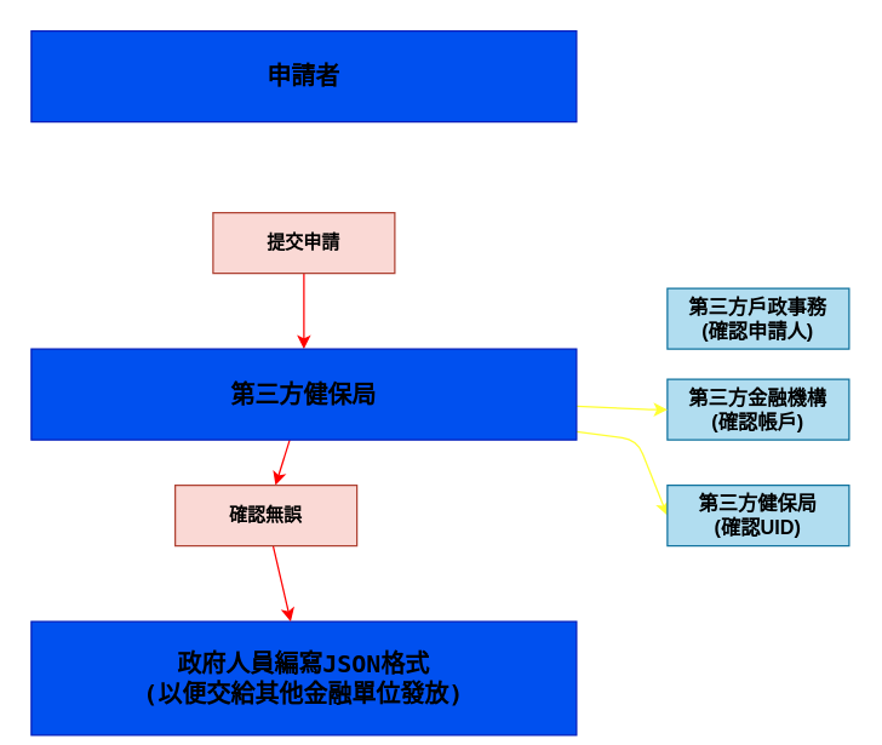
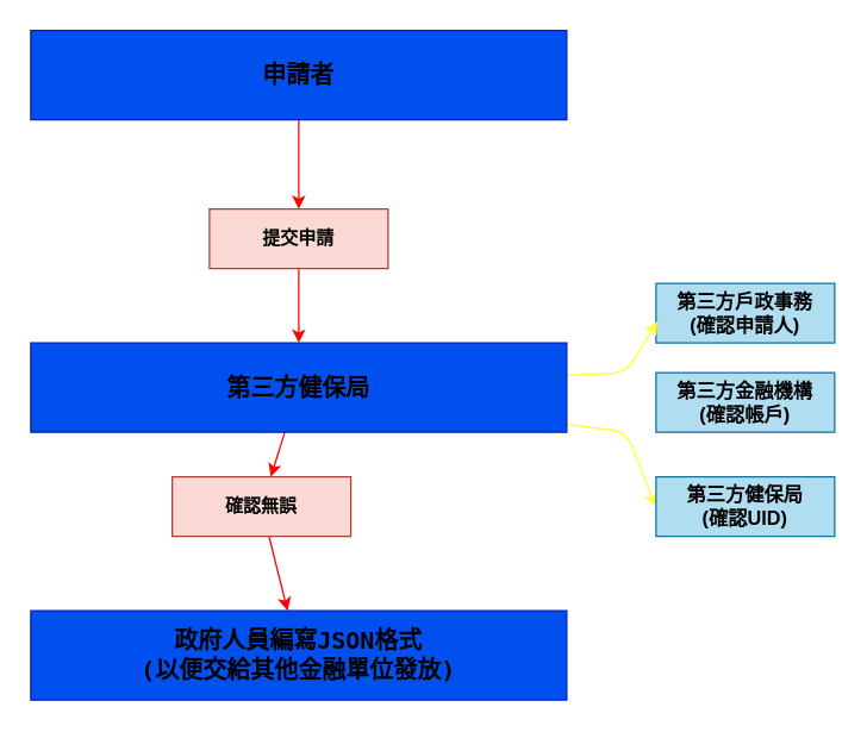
+ <mxCell id="2" style="edgeStyle=none;html=1;entryX=0.5;entryY=0;entryDx=0;entryDy=0;strokeColor=#FF0000;" edge="1" parent="1" source="3" target="7"><mxGeometry relative="1" as="geometry" /></mxCell>
+ <mxCell id="8" style="edgeStyle=none;html=1;entryX=0.008;entryY=0.638;entryDx=0;entryDy=0;entryPerimeter=0;strokeColor=#FFFF33;" edge="1" parent="1" source="12" target="4"><mxGeometry relative="1" as="geometry"><Array as="points"><mxPoint x="420" y="250" /></Array></mxGeometry></mxCell>
- <mxCell id="9" style="edgeStyle=none;html=1;entryX=0;entryY=0.5;entryDx=0;entryDy=0;strokeColor=#FFFF33;" edge="1" parent="1" source="12" target="5"><mxGeometry relative="1" as="geometry"><Array as="points"><mxPoint x="430" y="270" /></Array></mxGeometry></mxCell>
- <mxCell id="13" value="&lt;span style=&quot;font-family: &amp;quot;Söhne Mono&amp;quot;, Monaco, &amp;quot;Andale Mono&amp;quot;, &amp;quot;Ubuntu Mono&amp;quot;, monospace; font-size: 16px; text-align: left;&quot;&gt; 政府人員編寫JSON格式&lt;br&gt;(以便交給其他金融單位發放)&lt;br&gt;&lt;/span&gt;" style="rounded=0;whiteSpace=wrap;html=1;labelBackgroundColor=none;fillColor=#0050ef;fontColor=#000000;strokeColor=#001DBC;fontStyle=1;fontSize=16;" vertex="1" parent="1"><mxGeometry x="20" y="410" width="360" height="75" as="geometry" /></mxCell>
+ <mxCell id="13" value="&lt;span style=&quot;font-family: &amp;quot;Söhne Mono&amp;quot;, Monaco, &amp;quot;Andale Mono&amp;quot;, &amp;quot;Ubuntu Mono&amp;quot;, monospace; font-size: 16px; text-align: left;&quot;&gt; 政府人員編寫JSON格式&lt;br&gt;(以便交給其他金融單位發放)&lt;br&gt;&lt;/span&gt;" style="rounded=0;whiteSpace=wrap;html=1;labelBackgroundColor=none;fillColor=#0050ef;fontColor=#000000;strokeColor=#001DBC;fontStyle=1;fontSize=16;" vertex="1" parent="1"><mxGeometry x="20" y="410" width="360" height="60" as="geometry" /></mxCell>
